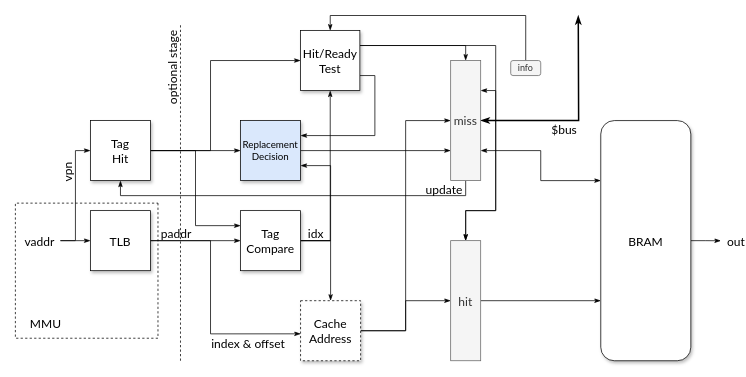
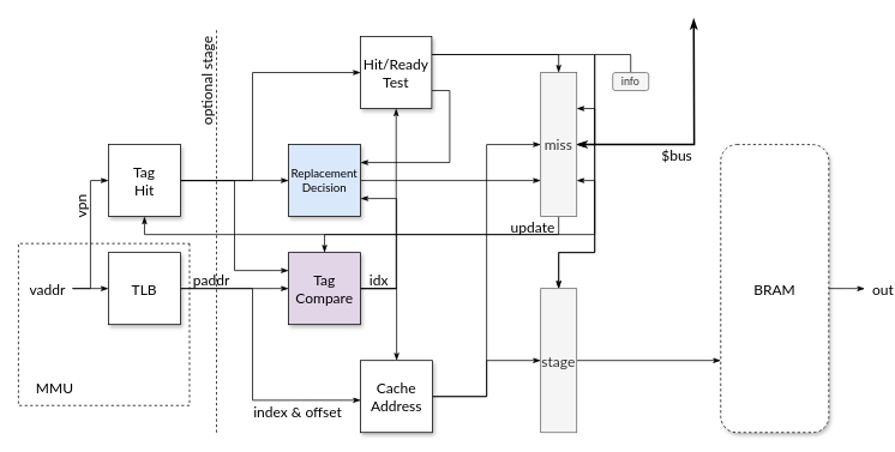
- <mxCell id="41" style="edgeStyle=orthogonalEdgeStyle;rounded=0;orthogonalLoop=1;jettySize=auto;html=1;exitX=0.5;exitY=0;exitDx=0;exitDy=0;entryX=0.5;entryY=0;entryDx=0;entryDy=0;startArrow=none;startFill=0;endArrow=classicThin;endFill=1;fontFamily=Lato;fontSize=12;" edge="1" parent="1" source="42" target="31"><mxGeometry relative="1" as="geometry" /></mxCell>
+ <mxCell id="41" style="edgeStyle=orthogonalEdgeStyle;rounded=0;orthogonalLoop=1;jettySize=auto;html=1;exitX=0.5;exitY=0;exitDx=0;exitDy=0;startArrow=none;startFill=0;endArrow=classicThin;endFill=1;fontFamily=Lato;fontSize=12;" edge="1" parent="1" source="42" target="38"><mxGeometry relative="1" as="geometry" /></mxCell>
- <mxCell id="35" style="edgeStyle=orthogonalEdgeStyle;rounded=0;orthogonalLoop=1;jettySize=auto;html=1;exitX=1;exitY=0.75;exitDx=0;exitDy=0;entryX=0;entryY=0.25;entryDx=0;entryDy=0;startArrow=classicThin;startFill=1;endArrow=classicThin;endFill=1;strokeWidth=1;fontFamily=Lato;fontSize=12;" edge="1" parent="1" source="38" target="27"><mxGeometry relative="1" as="geometry" /></mxCell>
+ <mxCell id="35" style="edgeStyle=orthogonalEdgeStyle;rounded=0;orthogonalLoop=1;jettySize=auto;html=1;exitX=1;exitY=0.75;exitDx=0;exitDy=0;startArrow=classicThin;startFill=1;endArrow=classicThin;endFill=1;strokeWidth=1;fontFamily=Lato;fontSize=12;" edge="1" parent="1" source="38" target="21"><mxGeometry relative="1" as="geometry" /></mxCell>
- <mxCell id="21" value="Tag&lt;br&gt;Compare" style="whiteSpace=wrap;html=1;aspect=fixed;fontFamily=Lato;fontSize=16;shadow=1;" vertex="1" parent="1"><mxGeometry x="320" y="280" width="80" height="80" as="geometry" /></mxCell>
+ <mxCell id="21" value="Tag&lt;br&gt;Compare" style="whiteSpace=wrap;html=1;aspect=fixed;fontFamily=Lato;fontSize=16;shadow=1;fillColor=#e1d5e7;" vertex="1" parent="1"><mxGeometry x="320" y="280" width="80" height="80" as="geometry" /></mxCell>
- <mxCell id="27" value="BRAM" style="rounded=1;whiteSpace=wrap;html=1;fontFamily=Lato;fontSize=16;shadow=1;" vertex="1" parent="1"><mxGeometry x="800" y="160" width="120" height="320" as="geometry" /></mxCell>
+ <mxCell id="27" value="BRAM" style="rounded=1;whiteSpace=wrap;html=1;fontFamily=Lato;fontSize=16;shadow=1;dashed=1;" vertex="1" parent="1"><mxGeometry x="800" y="160" width="120" height="320" as="geometry" /></mxCell>
- <mxCell id="40" value="hit" style="rounded=0;whiteSpace=wrap;html=1;fontFamily=Lato;fontSize=16;fillColor=#f5f5f5;strokeColor=#666666;fontColor=#333333;" vertex="1" parent="1"><mxGeometry x="600" y="320" width="40" height="160" as="geometry" /></mxCell>
+ <mxCell id="40" value="stage" style="rounded=0;whiteSpace=wrap;html=1;fontFamily=Lato;fontSize=16;fillColor=#f5f5f5;strokeColor=#666666;fontColor=#333333;" vertex="1" parent="1"><mxGeometry x="600" y="320" width="40" height="160" as="geometry" /></mxCell>
- <mxCell id="24" value="Cache&lt;br&gt;Address" style="whiteSpace=wrap;html=1;aspect=fixed;fontFamily=Lato;fontSize=16;shadow=1;dashed=1;" vertex="1" parent="1"><mxGeometry x="400" y="400" width="80" height="80" as="geometry" /></mxCell>
+ <mxCell id="24" value="Cache&lt;br&gt;Address" style="whiteSpace=wrap;html=1;aspect=fixed;fontFamily=Lato;fontSize=16;shadow=1;" vertex="1" parent="1"><mxGeometry x="400" y="400" width="80" height="80" as="geometry" /></mxCell>
